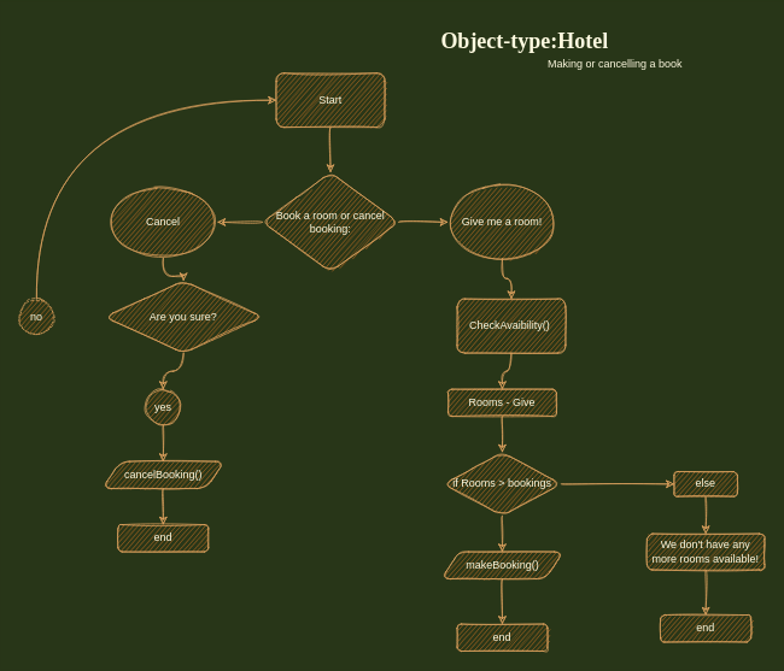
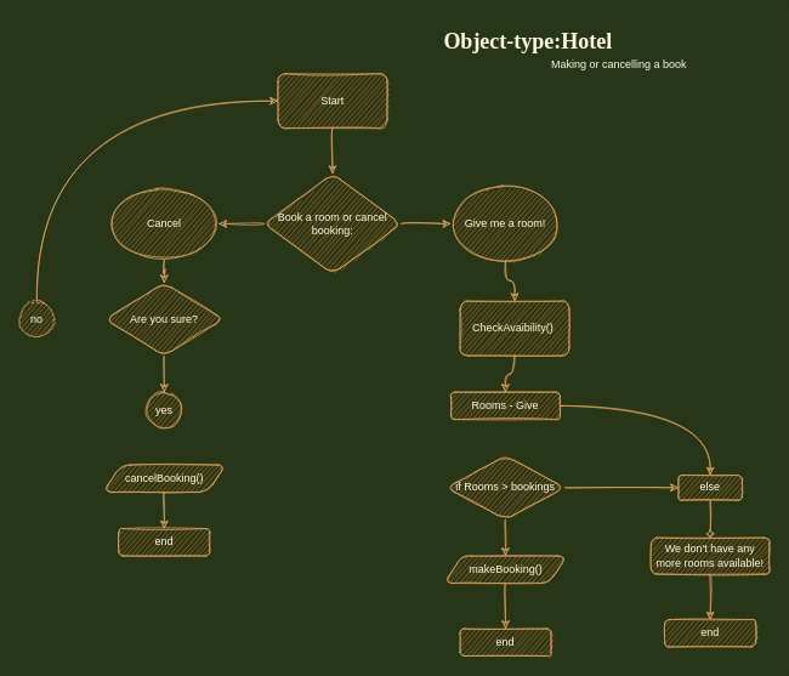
- <mxCell id="27" value="Are you sure?" style="rhombus;whiteSpace=wrap;html=1;sketch=1;rounded=1;fillColor=#BC6C25;strokeColor=#DDA15E;fontColor=#FEFAE0;" vertex="1" parent="1"><mxGeometry x="115" y="310" width="175" height="80" as="geometry" /></mxCell>
+ <mxCell id="27" value="Are you sure?" style="rhombus;whiteSpace=wrap;html=1;sketch=1;rounded=1;fillColor=#BC6C25;strokeColor=#DDA15E;fontColor=#FEFAE0;" vertex="1" parent="1"><mxGeometry x="115" y="310" width="130" height="80" as="geometry" /></mxCell>
- <mxCell id="9" value="" style="edgeStyle=orthogonalEdgeStyle;sketch=1;orthogonalLoop=1;jettySize=auto;html=1;curved=1;labelBackgroundColor=#283618;strokeColor=#DDA15E;fontColor=#FEFAE0;" edge="1" parent="1" source="10" target="20"><mxGeometry relative="1" as="geometry" /></mxCell>
+ <mxCell id="9" value="" style="edgeStyle=orthogonalEdgeStyle;sketch=1;orthogonalLoop=1;jettySize=auto;html=1;curved=1;labelBackgroundColor=#283618;strokeColor=#DDA15E;fontColor=#FEFAE0;" edge="1" parent="1" source="10" target="17"><mxGeometry relative="1" as="geometry" /></mxCell>
- <mxCell id="32" value="" style="edgeStyle=orthogonalEdgeStyle;sketch=1;orthogonalLoop=1;jettySize=auto;html=1;curved=1;labelBackgroundColor=#283618;strokeColor=#DDA15E;fontColor=#FEFAE0;" edge="1" parent="1" source="33" target="35"><mxGeometry relative="1" as="geometry" /></mxCell>
- <mxCell id="16" style="edgeStyle=orthogonalEdgeStyle;sketch=1;orthogonalLoop=1;jettySize=auto;html=1;entryX=0.5;entryY=0;entryDx=0;entryDy=0;curved=1;labelBackgroundColor=#283618;strokeColor=#DDA15E;fontColor=#FEFAE0;" edge="1" parent="1" source="17" target="12"><mxGeometry relative="1" as="geometry" /></mxCell>
+ <mxCell id="16" style="edgeStyle=orthogonalEdgeStyle;sketch=1;orthogonalLoop=1;jettySize=auto;html=1;entryX=0.5;entryY=0;entryDx=0;entryDy=0;curved=1;labelBackgroundColor=#283618;strokeColor=#DDA15E;fontColor=#FEFAE0;endArrow=diamond;" edge="1" parent="1" source="17" target="12"><mxGeometry relative="1" as="geometry" /></mxCell>
